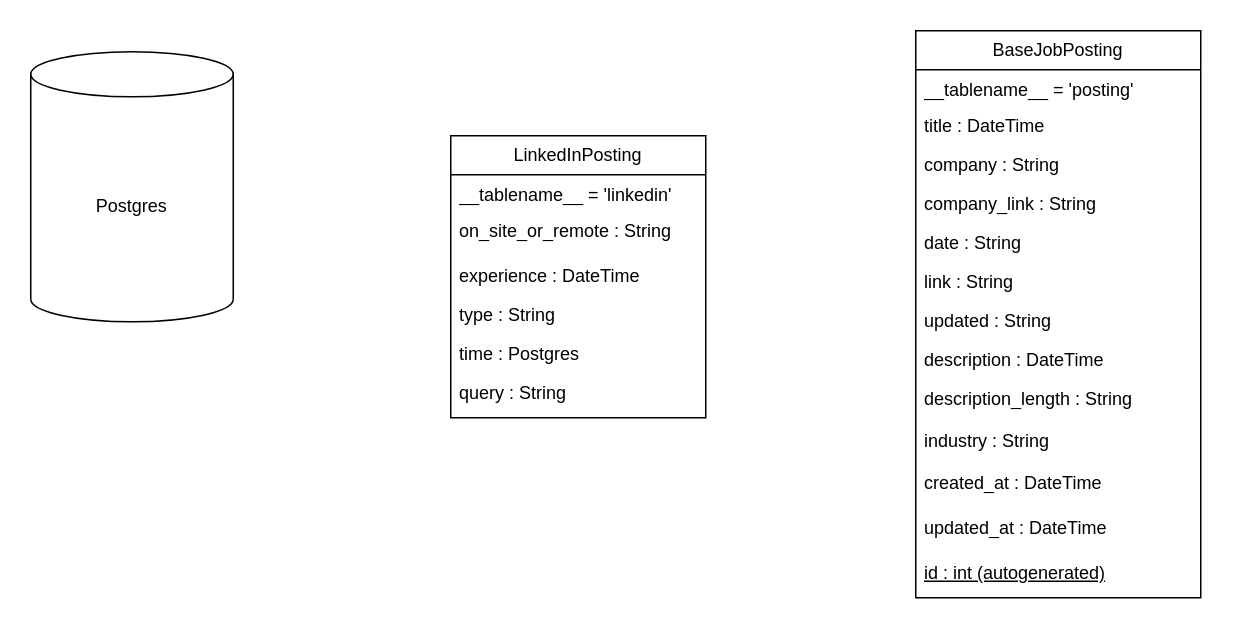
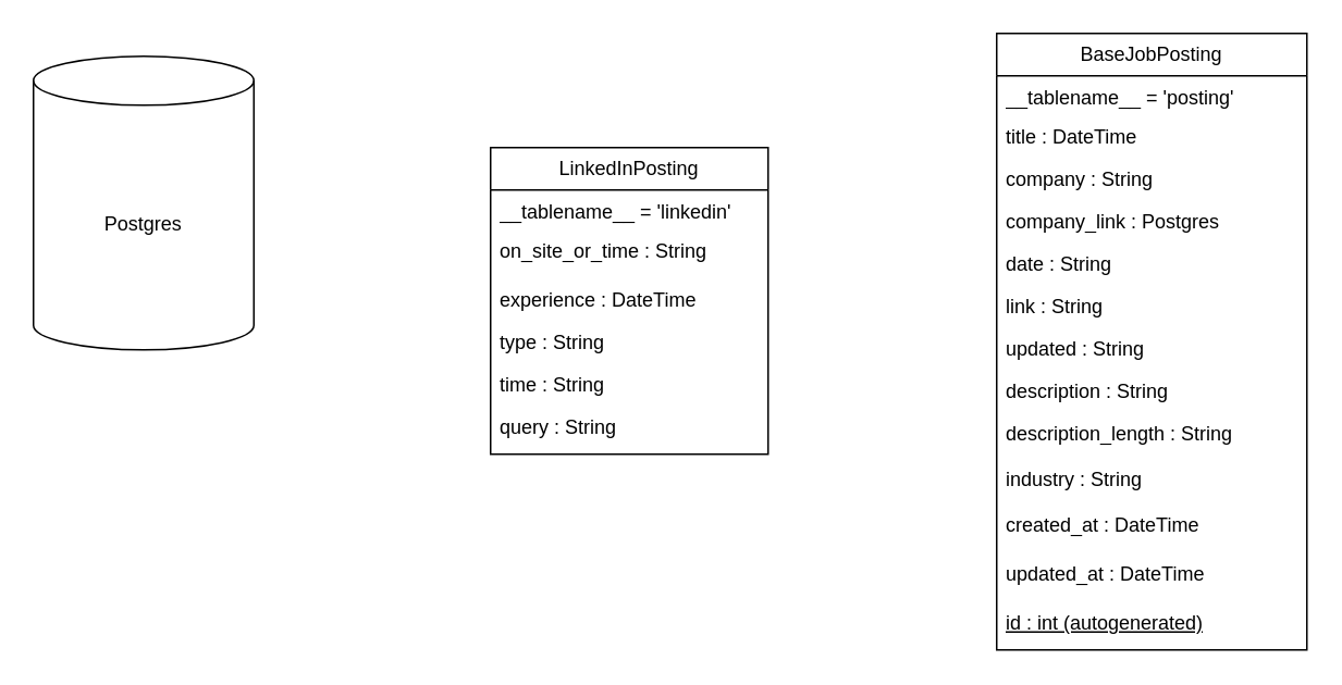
- <mxCell id="14" value="company_link : String" style="text;strokeColor=none;fillColor=none;align=left;verticalAlign=top;spacingLeft=4;spacingRight=4;overflow=hidden;rotatable=0;points=[[0,0.5],[1,0.5]];portConstraint=eastwest;whiteSpace=wrap;html=1;fontSize=12;horizontal=1;" vertex="1" parent="10"><mxGeometry y="102" width="190" height="26" as="geometry" /></mxCell>
+ <mxCell id="14" value="company_link : Postgres" style="text;strokeColor=none;fillColor=none;align=left;verticalAlign=top;spacingLeft=4;spacingRight=4;overflow=hidden;rotatable=0;points=[[0,0.5],[1,0.5]];portConstraint=eastwest;whiteSpace=wrap;html=1;fontSize=12;horizontal=1;" vertex="1" parent="10"><mxGeometry y="102" width="190" height="26" as="geometry" /></mxCell>
- <mxCell id="5" value="&lt;div&gt;&lt;span style=&quot;background-color: initial;&quot;&gt;on_site_or_remote : String&lt;/span&gt;&lt;br&gt;&lt;/div&gt;" style="text;strokeColor=none;fillColor=none;align=left;verticalAlign=top;spacingLeft=4;spacingRight=4;overflow=hidden;rotatable=0;points=[[0,0.5],[1,0.5]];portConstraint=eastwest;whiteSpace=wrap;html=1;" vertex="1" parent="3"><mxGeometry y="50" width="170" height="30" as="geometry" /></mxCell>
+ <mxCell id="5" value="&lt;div&gt;&lt;span style=&quot;background-color: initial;&quot;&gt;on_site_or_time : String&lt;/span&gt;&lt;br&gt;&lt;/div&gt;" style="text;strokeColor=none;fillColor=none;align=left;verticalAlign=top;spacingLeft=4;spacingRight=4;overflow=hidden;rotatable=0;points=[[0,0.5],[1,0.5]];portConstraint=eastwest;whiteSpace=wrap;html=1;" vertex="1" parent="3"><mxGeometry y="50" width="170" height="30" as="geometry" /></mxCell>
- <mxCell id="8" value="time : Postgres" style="text;strokeColor=none;fillColor=none;align=left;verticalAlign=top;spacingLeft=4;spacingRight=4;overflow=hidden;rotatable=0;points=[[0,0.5],[1,0.5]];portConstraint=eastwest;whiteSpace=wrap;html=1;" vertex="1" parent="3"><mxGeometry y="132" width="170" height="26" as="geometry" /></mxCell>
+ <mxCell id="8" value="time : String" style="text;strokeColor=none;fillColor=none;align=left;verticalAlign=top;spacingLeft=4;spacingRight=4;overflow=hidden;rotatable=0;points=[[0,0.5],[1,0.5]];portConstraint=eastwest;whiteSpace=wrap;html=1;" vertex="1" parent="3"><mxGeometry y="132" width="170" height="26" as="geometry" /></mxCell>
- <mxCell id="18" value="description : DateTime" style="text;strokeColor=none;fillColor=none;align=left;verticalAlign=top;spacingLeft=4;spacingRight=4;overflow=hidden;rotatable=0;points=[[0,0.5],[1,0.5]];portConstraint=eastwest;whiteSpace=wrap;html=1;fontSize=12;horizontal=1;" vertex="1" parent="10"><mxGeometry y="206" width="190" height="26" as="geometry" /></mxCell>
+ <mxCell id="18" value="description : String" style="text;strokeColor=none;fillColor=none;align=left;verticalAlign=top;spacingLeft=4;spacingRight=4;overflow=hidden;rotatable=0;points=[[0,0.5],[1,0.5]];portConstraint=eastwest;whiteSpace=wrap;html=1;fontSize=12;horizontal=1;" vertex="1" parent="10"><mxGeometry y="206" width="190" height="26" as="geometry" /></mxCell>
